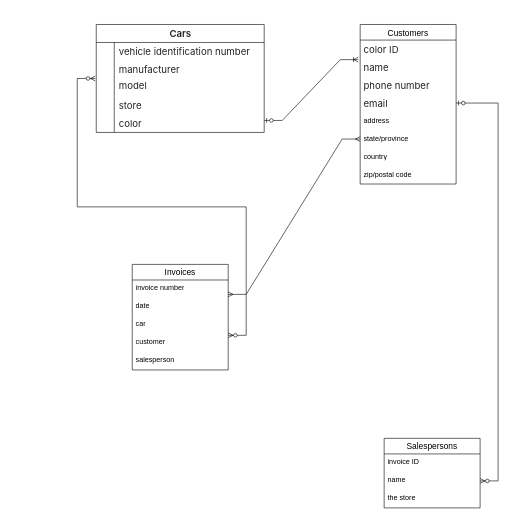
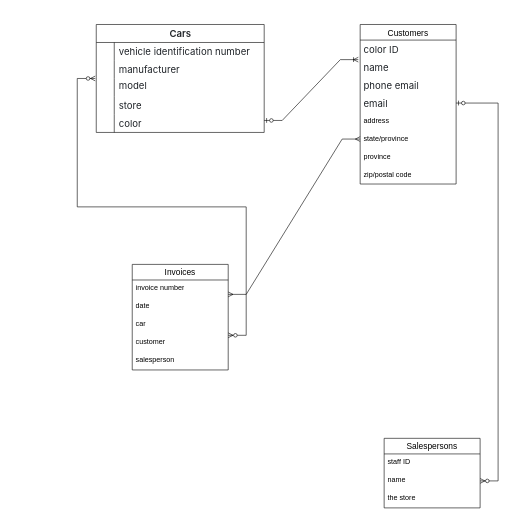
- <mxCell id="21" value="&lt;span style=&quot;font-size: 16px; caret-color: rgb(31, 35, 40); color: rgb(31, 35, 40); font-family: -apple-system, BlinkMacSystemFont, &amp;quot;Segoe UI&amp;quot;, &amp;quot;Noto Sans&amp;quot;, Helvetica, Arial, sans-serif, &amp;quot;Apple Color Emoji&amp;quot;, &amp;quot;Segoe UI Emoji&amp;quot;; background-color: rgb(255, 255, 255);&quot;&gt;phone number&lt;/span&gt;" style="text;strokeColor=none;fillColor=none;spacingLeft=4;spacingRight=4;overflow=hidden;rotatable=0;points=[[0,0.5],[1,0.5]];portConstraint=eastwest;fontSize=12;whiteSpace=wrap;html=1;" vertex="1" parent="18"><mxGeometry y="86" width="160" height="30" as="geometry" /></mxCell>
+ <mxCell id="21" value="&lt;span style=&quot;font-size: 16px; caret-color: rgb(31, 35, 40); color: rgb(31, 35, 40); font-family: -apple-system, BlinkMacSystemFont, &amp;quot;Segoe UI&amp;quot;, &amp;quot;Noto Sans&amp;quot;, Helvetica, Arial, sans-serif, &amp;quot;Apple Color Emoji&amp;quot;, &amp;quot;Segoe UI Emoji&amp;quot;; background-color: rgb(255, 255, 255);&quot;&gt;phone email&lt;/span&gt;" style="text;strokeColor=none;fillColor=none;spacingLeft=4;spacingRight=4;overflow=hidden;rotatable=0;points=[[0,0.5],[1,0.5]];portConstraint=eastwest;fontSize=12;whiteSpace=wrap;html=1;" vertex="1" parent="18"><mxGeometry y="86" width="160" height="30" as="geometry" /></mxCell>
- <mxCell id="25" value="country" style="text;strokeColor=none;fillColor=none;spacingLeft=4;spacingRight=4;overflow=hidden;rotatable=0;points=[[0,0.5],[1,0.5]];portConstraint=eastwest;fontSize=12;whiteSpace=wrap;html=1;" vertex="1" parent="18"><mxGeometry y="206" width="160" height="30" as="geometry" /></mxCell>
+ <mxCell id="25" value="province" style="text;strokeColor=none;fillColor=none;spacingLeft=4;spacingRight=4;overflow=hidden;rotatable=0;points=[[0,0.5],[1,0.5]];portConstraint=eastwest;fontSize=12;whiteSpace=wrap;html=1;" vertex="1" parent="18"><mxGeometry y="206" width="160" height="30" as="geometry" /></mxCell>
- <mxCell id="28" value="invoice ID" style="text;strokeColor=none;fillColor=none;spacingLeft=4;spacingRight=4;overflow=hidden;rotatable=0;points=[[0,0.5],[1,0.5]];portConstraint=eastwest;fontSize=12;whiteSpace=wrap;html=1;" vertex="1" parent="27"><mxGeometry y="26" width="160" height="30" as="geometry" /></mxCell>
+ <mxCell id="28" value="staff ID" style="text;strokeColor=none;fillColor=none;spacingLeft=4;spacingRight=4;overflow=hidden;rotatable=0;points=[[0,0.5],[1,0.5]];portConstraint=eastwest;fontSize=12;whiteSpace=wrap;html=1;" vertex="1" parent="27"><mxGeometry y="26" width="160" height="30" as="geometry" /></mxCell>
